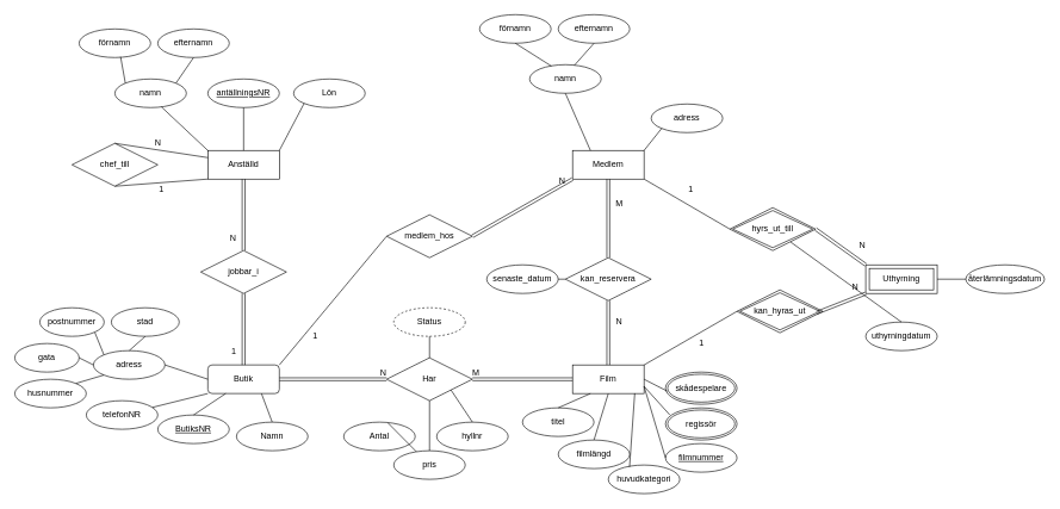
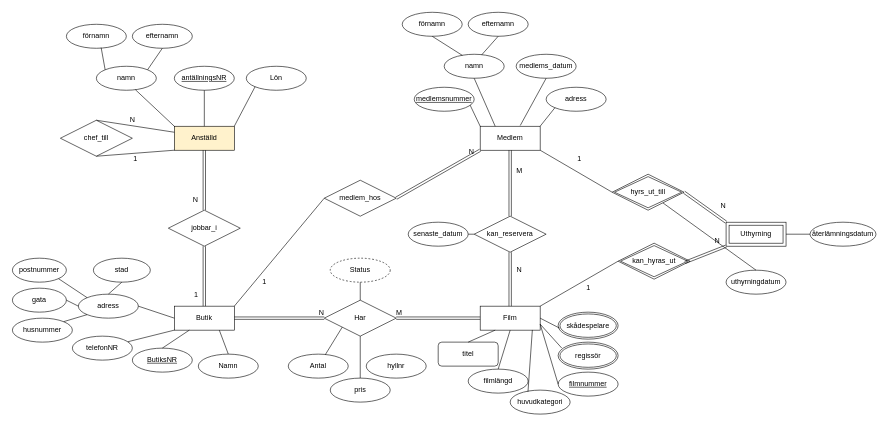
+ <mxCell id="96" value="medlems_datum" style="ellipse;whiteSpace=wrap;html=1;align=center;" parent="1" vertex="1"><mxGeometry x="860" width="100" height="40" as="geometry" y="90" /></mxCell>
+ <mxCell id="99" value="&lt;u&gt;medlemsnummer&lt;/u&gt;" style="ellipse;whiteSpace=wrap;html=1;align=center;" parent="1" vertex="1"><mxGeometry x="690" y="145" width="100" height="40" as="geometry" /></mxCell>
+ <mxCell id="101" value="" style="endArrow=none;html=1;rounded=0;exitX=0.5;exitY=1;exitDx=0;exitDy=0;entryX=0.668;entryY=-0.029;entryDx=0;entryDy=0;entryPerimeter=0;" parent="1" source="96" target="41" edge="1"><mxGeometry relative="1" as="geometry"><mxPoint x="610" y="230" as="sourcePoint" /><mxPoint x="770" y="230" as="targetPoint" /></mxGeometry></mxCell>
+ <mxCell id="100" value="" style="endArrow=none;html=1;rounded=0;entryX=0.932;entryY=0.743;entryDx=0;entryDy=0;entryPerimeter=0;exitX=0;exitY=0;exitDx=0;exitDy=0;" parent="1" source="41" target="99" edge="1"><mxGeometry relative="1" as="geometry"><mxPoint x="770" y="400" as="sourcePoint" /><mxPoint x="810" y="350" as="targetPoint" /></mxGeometry></mxCell>
- <mxCell id="2" value="Anställd" style="whiteSpace=wrap;html=1;align=center;" parent="1" vertex="1"><mxGeometry x="290" y="210" width="100" height="40" as="geometry" /></mxCell>
+ <mxCell id="2" value="Anställd" style="whiteSpace=wrap;html=1;align=center;fillColor=#fff2cc;" parent="1" vertex="1"><mxGeometry x="290" y="210" width="100" height="40" as="geometry" /></mxCell>
- <mxCell id="33" value="postnummer" style="ellipse;whiteSpace=wrap;html=1;align=center;" parent="1" vertex="1"><mxGeometry x="55" y="430" width="90" height="40" as="geometry" /></mxCell>
+ <mxCell id="33" value="postnummer" style="ellipse;whiteSpace=wrap;html=1;align=center;" parent="1" vertex="1"><mxGeometry x="20" y="430" width="90" height="40" as="geometry" /></mxCell>
- <mxCell id="18" value="Butik" style="whiteSpace=wrap;html=1;align=center;rounded=1;" parent="1" vertex="1"><mxGeometry x="290" y="510" width="100" height="40" as="geometry" /></mxCell>
+ <mxCell id="18" value="Butik" style="whiteSpace=wrap;html=1;align=center;" parent="1" vertex="1"><mxGeometry x="290" y="510" width="100" height="40" as="geometry" /></mxCell>
- <mxCell id="53" value="" style="endArrow=none;html=1;rounded=0;entryX=0.5;entryY=0;entryDx=0;entryDy=0;exitX=1;exitY=1;exitDx=0;exitDy=0;" parent="1" source="42" target="50" edge="1"><mxGeometry relative="1" as="geometry"><mxPoint x="360" y="510" as="sourcePoint" /><mxPoint x="520" y="510" as="targetPoint" /></mxGeometry></mxCell>
- <mxCell id="55" value="titel" style="ellipse;whiteSpace=wrap;html=1;align=center;" parent="1" vertex="1"><mxGeometry x="730" y="570" width="100" height="40" as="geometry" /></mxCell>
+ <mxCell id="55" value="titel" style="whiteSpace=wrap;html=1;align=center;rounded=1;" parent="1" vertex="1"><mxGeometry x="730" y="570" width="100" height="40" as="geometry" /></mxCell>
- <mxCell id="51" value="" style="endArrow=none;html=1;rounded=0;exitX=0.617;exitY=0.025;exitDx=0;exitDy=0;exitPerimeter=0;" parent="1" source="47" target="48" edge="1"><mxGeometry relative="1" as="geometry"><mxPoint x="360" y="510" as="sourcePoint" /><mxPoint x="520" y="510" as="targetPoint" /></mxGeometry></mxCell>
+ <mxCell id="51" value="" style="endArrow=none;html=1;rounded=0;entryX=0;entryY=1;entryDx=0;entryDy=0;exitX=0.617;exitY=0.025;exitDx=0;exitDy=0;exitPerimeter=0;" parent="1" source="47" target="42" edge="1"><mxGeometry relative="1" as="geometry"><mxPoint x="360" y="510" as="sourcePoint" /><mxPoint x="520" y="510" as="targetPoint" /></mxGeometry></mxCell>
